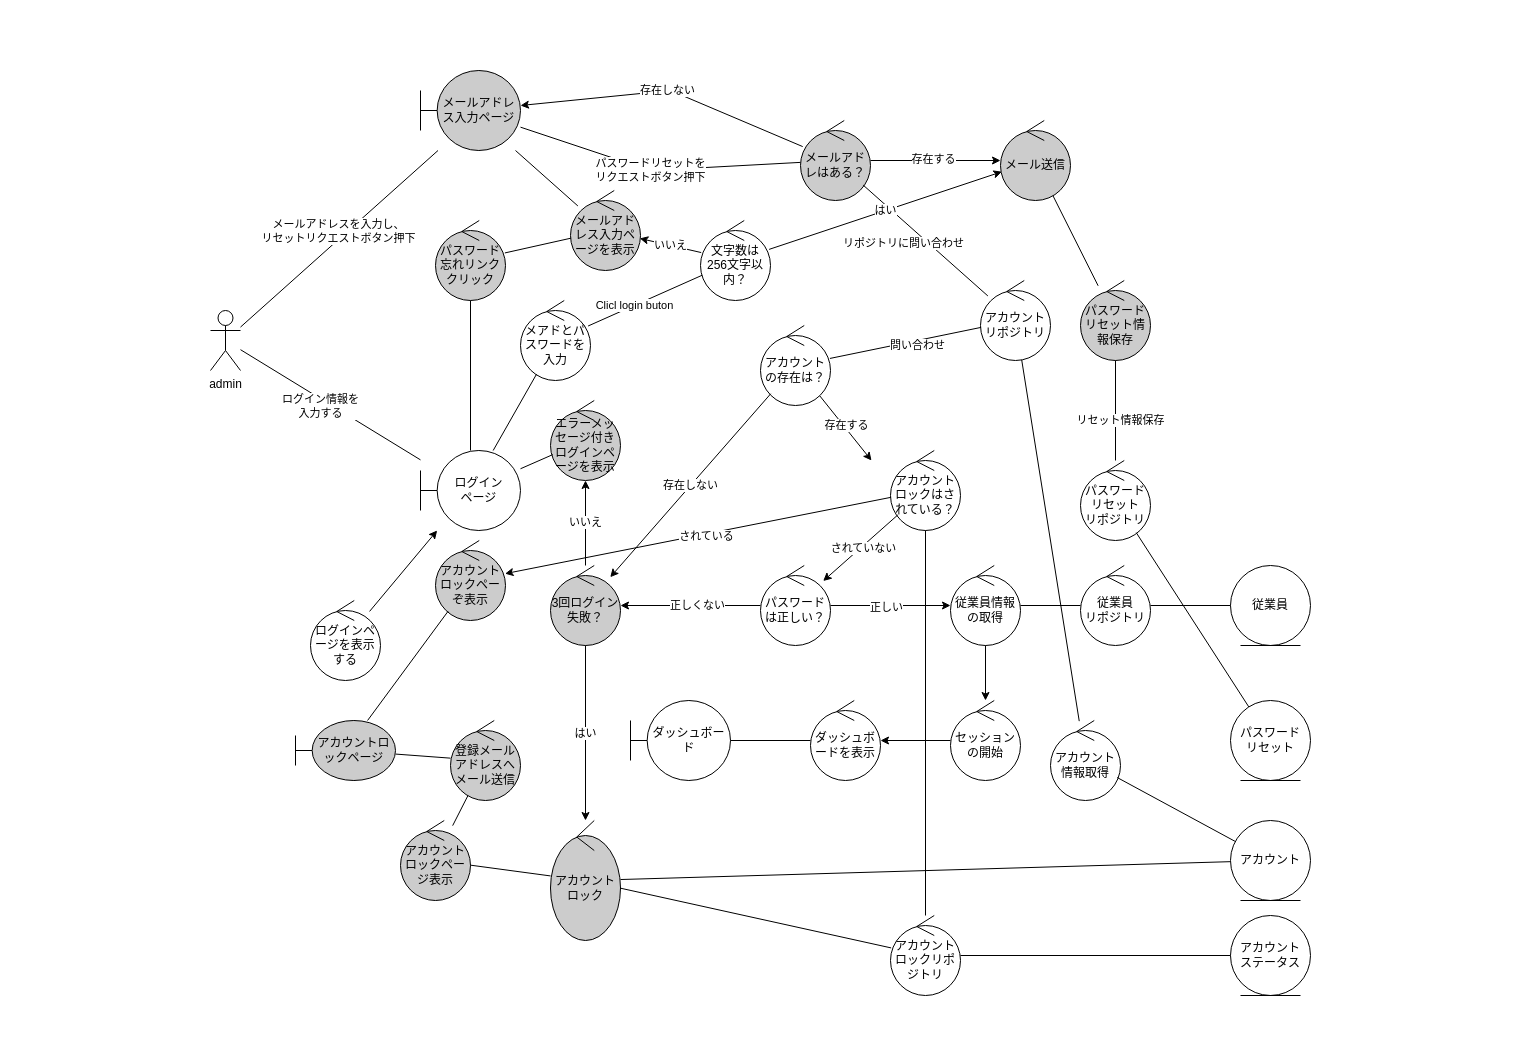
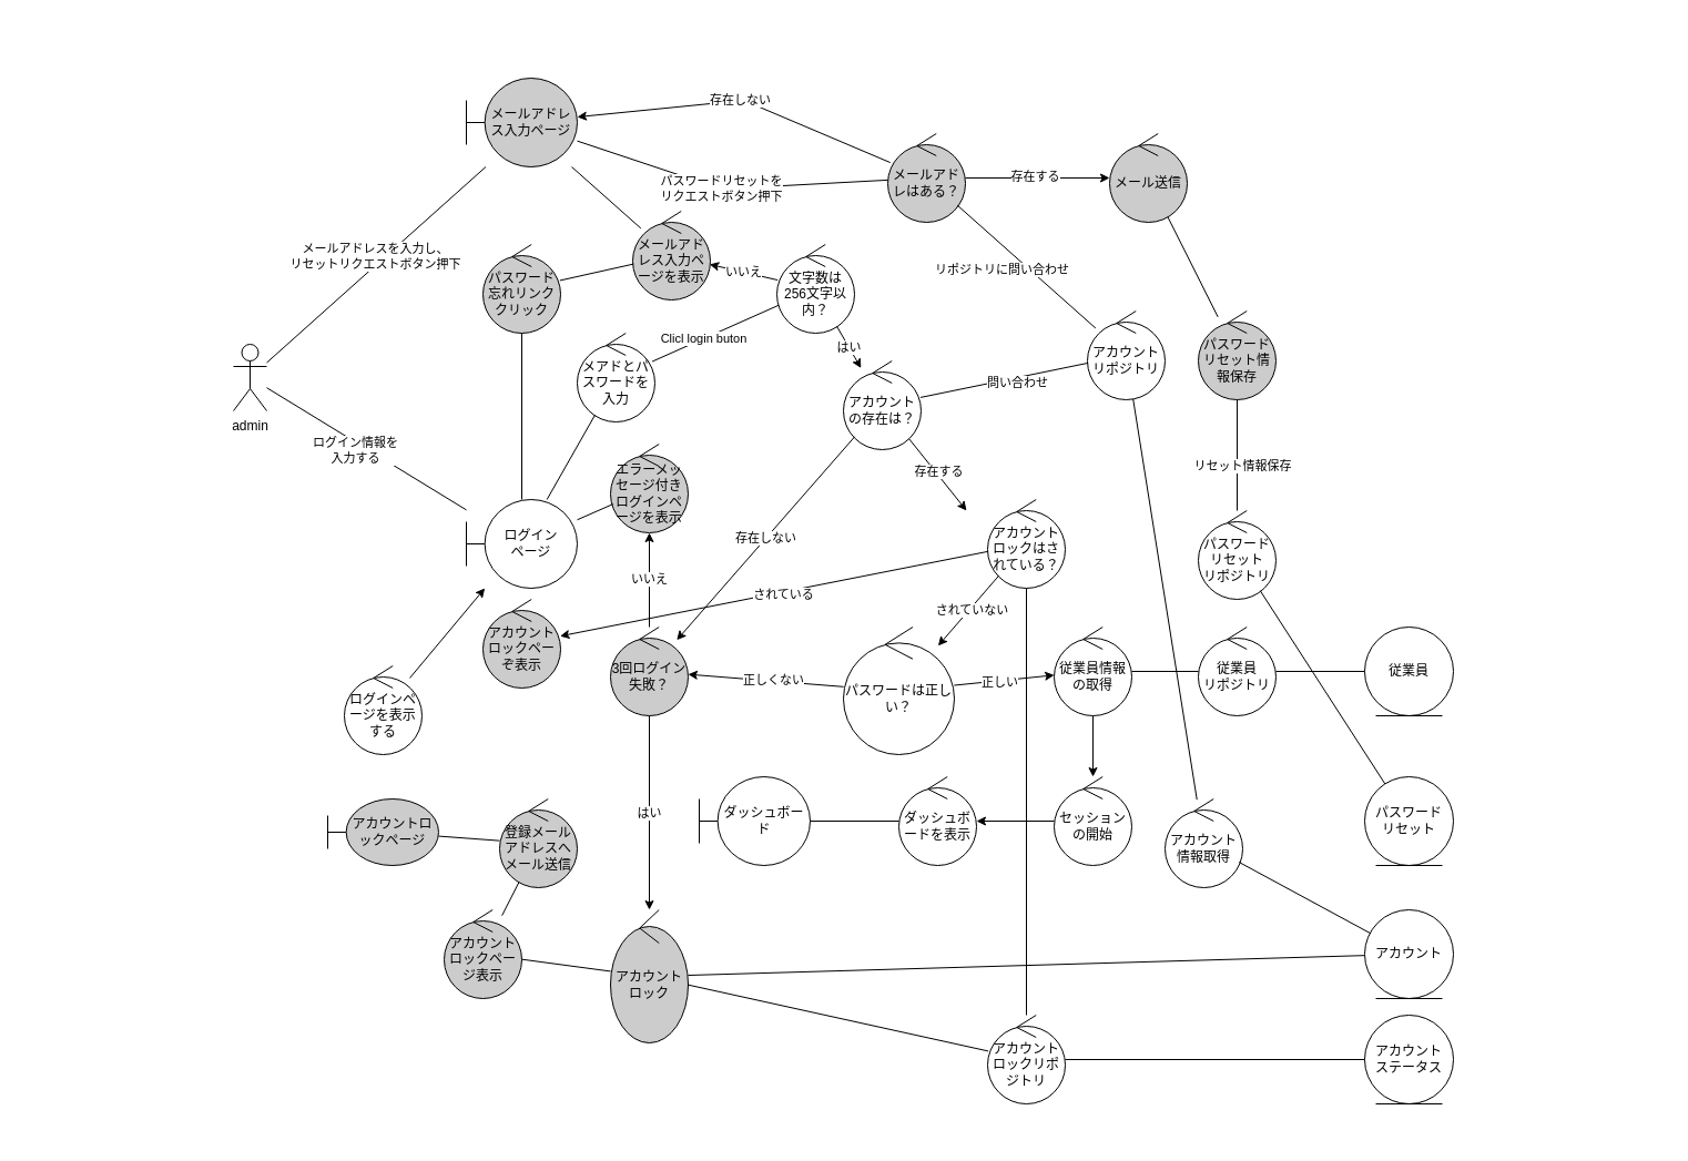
- <mxCell id="68" value="はい" style="edgeStyle=none;html=1;" parent="1" source="67" target="44" edge="1"><mxGeometry relative="1" as="geometry"><mxPoint x="776.142" y="472.634" as="sourcePoint" /><mxPoint x="623.832" y="592.323" as="targetPoint" /></mxGeometry></mxCell>
+ <mxCell id="68" value="はい" style="edgeStyle=none;html=1;" parent="1" source="67" target="10" edge="1"><mxGeometry relative="1" as="geometry"><mxPoint x="776.142" y="472.634" as="sourcePoint" /><mxPoint x="623.832" y="592.323" as="targetPoint" /></mxGeometry></mxCell>
- <mxCell id="18" value="パスワードは正しい？" style="ellipse;shape=umlControl;whiteSpace=wrap;html=1;fillColor=rgb(255, 255, 255);" parent="1" vertex="1"><mxGeometry x="760" y="565" width="70" height="80" as="geometry" /></mxCell>
+ <mxCell id="18" value="パスワードは正しい？" style="ellipse;shape=umlControl;whiteSpace=wrap;html=1;fillColor=rgb(255, 255, 255);" parent="1" vertex="1"><mxGeometry x="760" y="565" width="100" height="115" as="geometry" /></mxCell>
- <mxCell id="87" value="" style="endArrow=none;html=1;" parent="1" source="86" target="64" edge="1"><mxGeometry width="50" height="50" relative="1" as="geometry"><mxPoint x="460" y="770" as="sourcePoint" /><mxPoint x="405" y="770" as="targetPoint" /></mxGeometry></mxCell>
